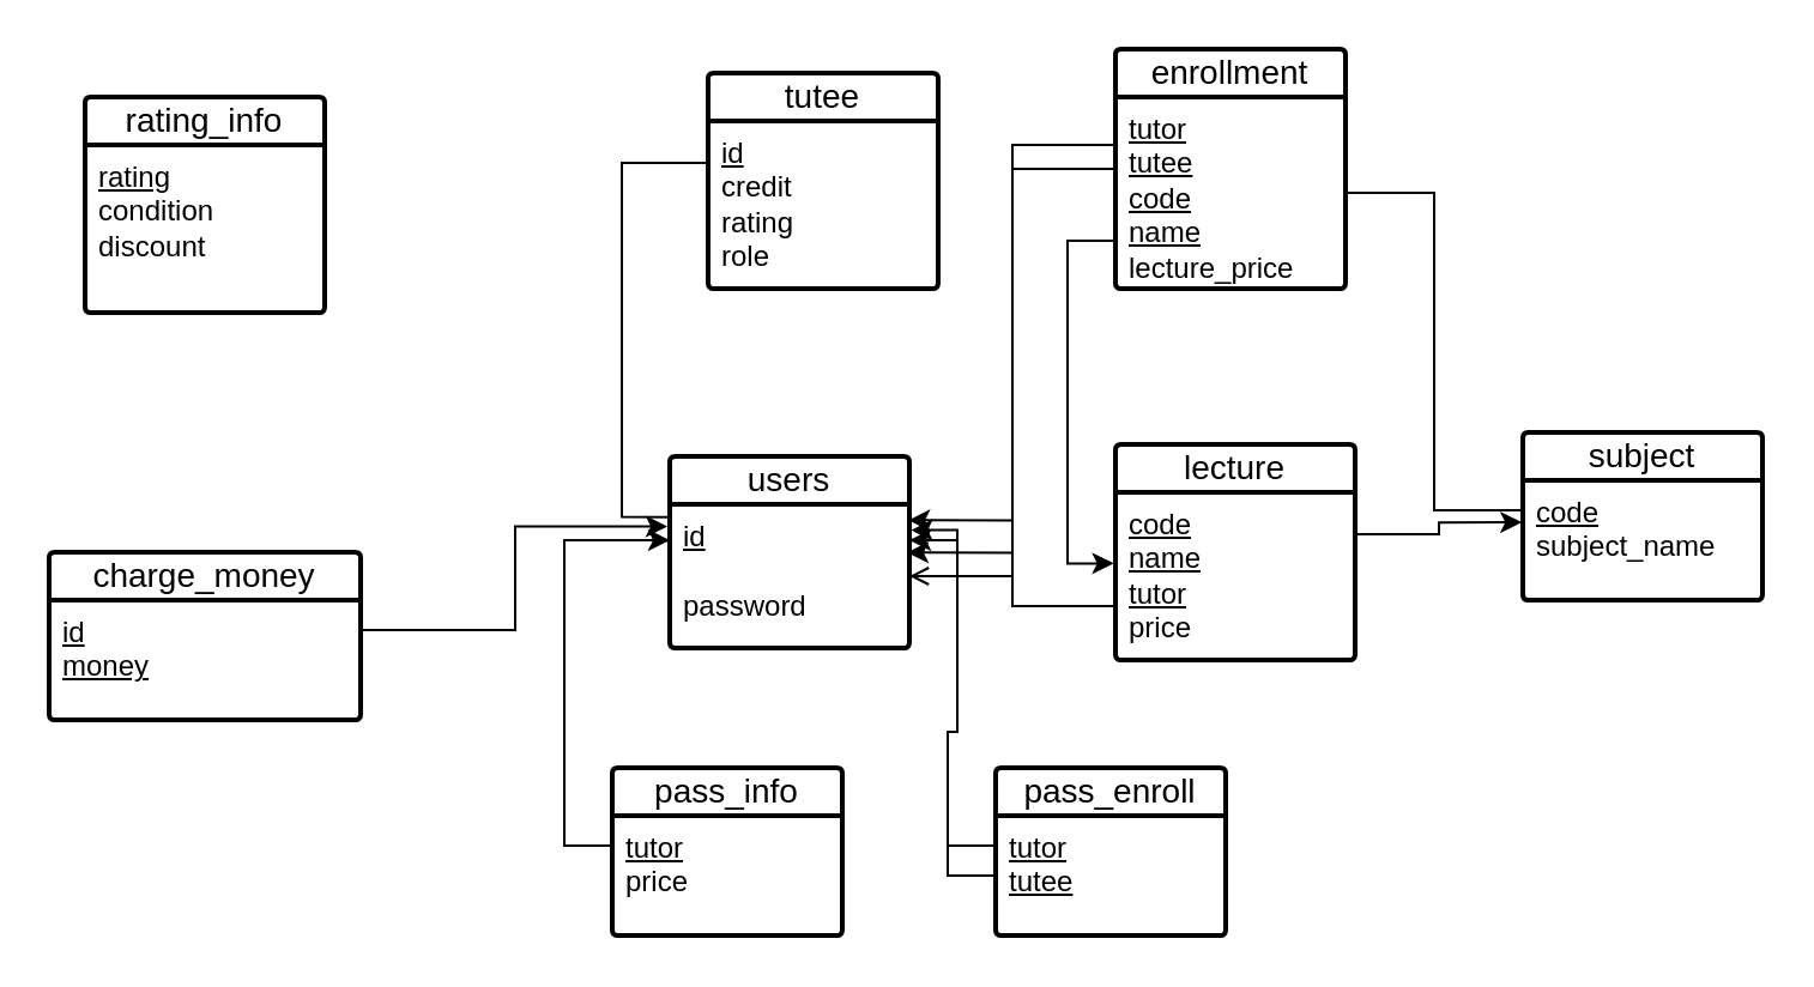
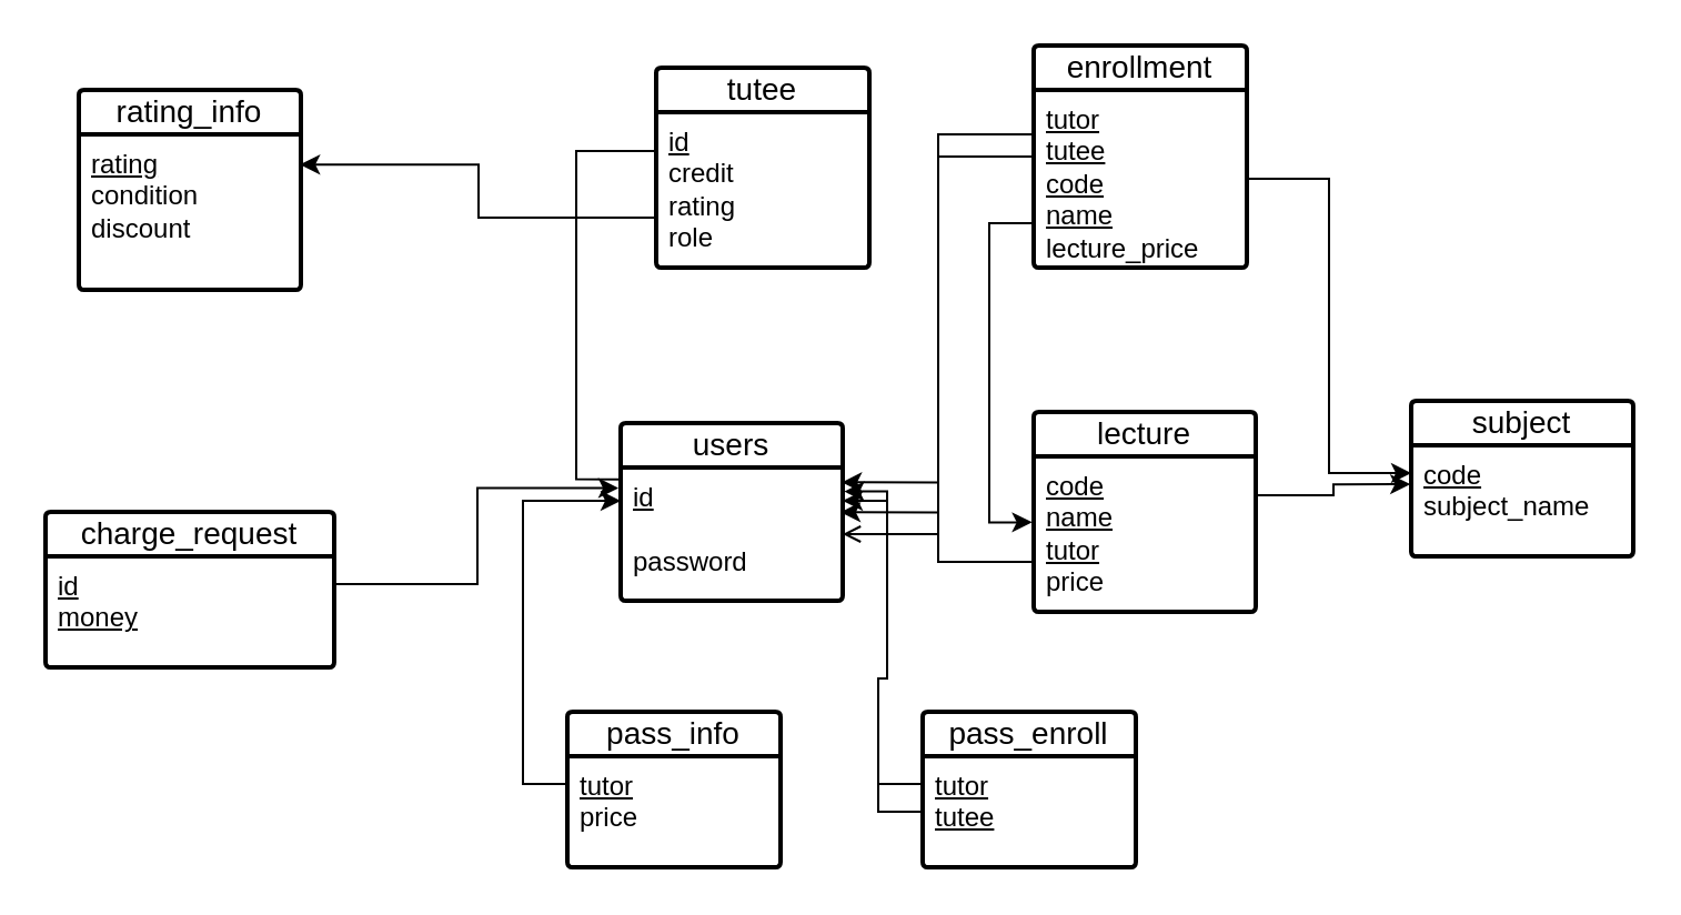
+ <mxCell id="14" style="edgeStyle=orthogonalEdgeStyle;rounded=0;orthogonalLoop=1;jettySize=auto;html=1;exitX=0;exitY=0.75;exitDx=0;exitDy=0;entryX=0.996;entryY=0.194;entryDx=0;entryDy=0;entryPerimeter=0;" edge="1" parent="1" source="15" target="10"><mxGeometry relative="1" as="geometry" /></mxCell>
- <mxCell id="28" style="edgeStyle=orthogonalEdgeStyle;rounded=0;orthogonalLoop=1;jettySize=auto;html=1;exitX=1;exitY=0.5;exitDx=0;exitDy=0;entryX=0;entryY=0.25;entryDx=0;entryDy=0;endArrow=none;" edge="1" parent="1" source="13" target="5"><mxGeometry relative="1" as="geometry" /></mxCell>
+ <mxCell id="28" style="edgeStyle=orthogonalEdgeStyle;rounded=0;orthogonalLoop=1;jettySize=auto;html=1;exitX=1;exitY=0.5;exitDx=0;exitDy=0;entryX=0;entryY=0.25;entryDx=0;entryDy=0;" edge="1" parent="1" source="13" target="5"><mxGeometry relative="1" as="geometry" /></mxCell>
- <mxCell id="21" value="charge_money" style="swimlane;childLayout=stackLayout;horizontal=1;startSize=20;horizontalStack=0;rounded=1;fontSize=14;fontStyle=0;strokeWidth=2;resizeParent=0;resizeLast=1;shadow=0;dashed=0;align=center;arcSize=4;whiteSpace=wrap;html=1;" vertex="1" parent="1"><mxGeometry x="20" y="230" width="130" height="70" as="geometry" /></mxCell>
+ <mxCell id="21" value="charge_request" style="swimlane;childLayout=stackLayout;horizontal=1;startSize=20;horizontalStack=0;rounded=1;fontSize=14;fontStyle=0;strokeWidth=2;resizeParent=0;resizeLast=1;shadow=0;dashed=0;align=center;arcSize=4;whiteSpace=wrap;html=1;" vertex="1" parent="1"><mxGeometry x="20" y="230" width="130" height="70" as="geometry" /></mxCell>
